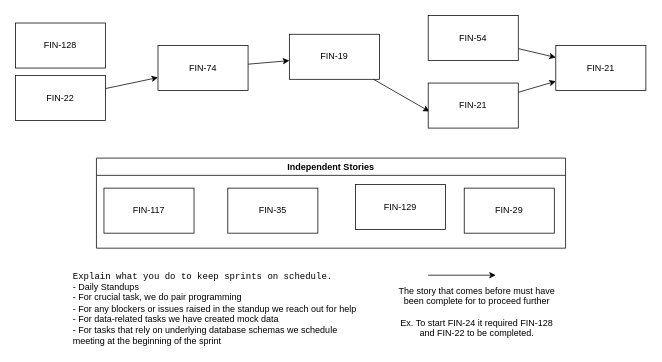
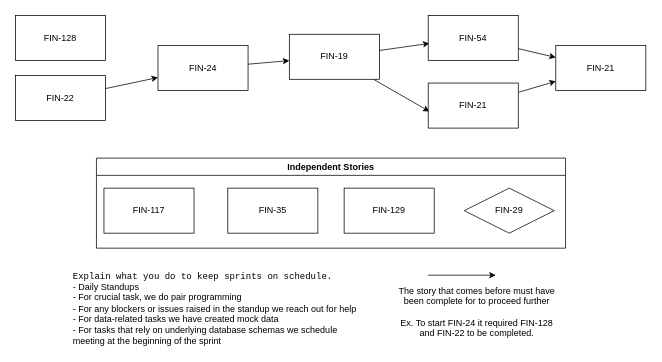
- <mxCell id="3" value="FIN-128" style="rounded=0;whiteSpace=wrap;html=1;" parent="1" vertex="1"><mxGeometry x="20" y="30" width="120" height="60" as="geometry" /></mxCell>
+ <mxCell id="3" value="FIN-128" style="rounded=0;whiteSpace=wrap;html=1;" parent="1" vertex="1"><mxGeometry x="20" y="20" width="120" height="60" as="geometry" /></mxCell>
+ <mxCell id="6" style="edgeStyle=none;html=1;entryX=0.014;entryY=0.62;entryDx=0;entryDy=0;entryPerimeter=0;" parent="1" source="8" target="12" edge="1"><mxGeometry relative="1" as="geometry" /></mxCell>
- <mxCell id="10" value="FIN-74" style="rounded=0;whiteSpace=wrap;html=1;" parent="1" vertex="1"><mxGeometry x="210" y="60" width="120" height="60" as="geometry" /></mxCell>
+ <mxCell id="10" value="FIN-24" style="rounded=0;whiteSpace=wrap;html=1;" parent="1" vertex="1"><mxGeometry x="210" y="60" width="120" height="60" as="geometry" /></mxCell>
- <mxCell id="19" value="FIN-129" style="rounded=0;whiteSpace=wrap;html=1;" parent="16" vertex="1"><mxGeometry x="345" y="35" width="120" height="60" as="geometry" /></mxCell>
+ <mxCell id="19" value="FIN-129" style="rounded=0;whiteSpace=wrap;html=1;" parent="16" vertex="1"><mxGeometry x="330" y="40" width="120" height="60" as="geometry" /></mxCell>
- <mxCell id="20" value="FIN-29" style="rounded=0;whiteSpace=wrap;html=1;" parent="16" vertex="1"><mxGeometry x="490" y="40" width="120" height="60" as="geometry" /></mxCell>
+ <mxCell id="20" value="FIN-29" style="rhombus;whiteSpace=wrap;html=1;" parent="16" vertex="1"><mxGeometry x="490" y="40" width="120" height="60" as="geometry" /></mxCell>
